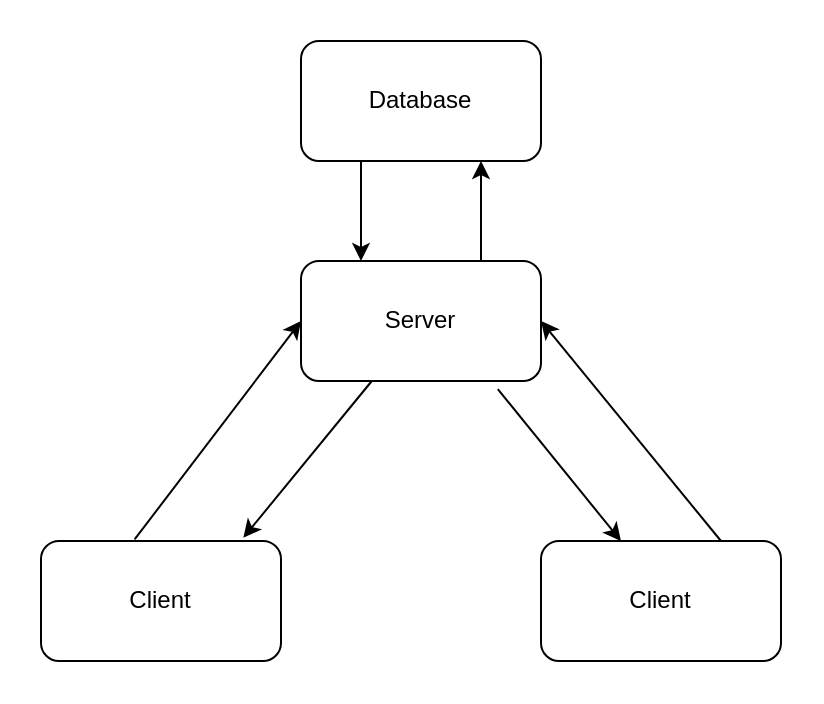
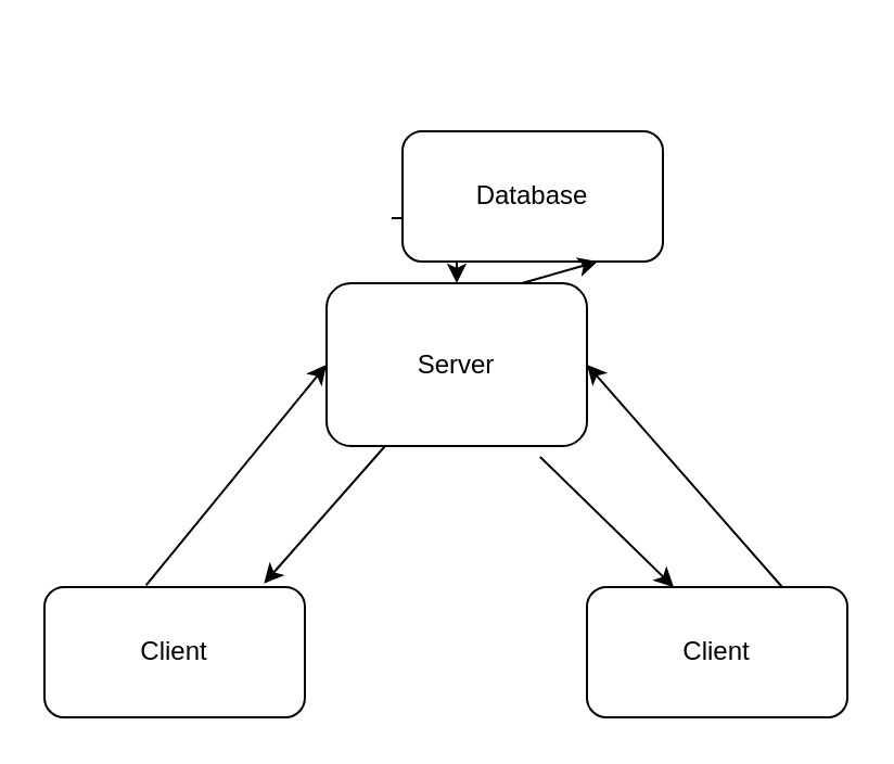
- <mxCell id="5" value="Database" style="rounded=1;whiteSpace=wrap;html=1;" vertex="1" parent="1"><mxGeometry x="150" y="20" width="120" height="60" as="geometry" /></mxCell>
+ <mxCell id="5" value="Database" style="rounded=1;whiteSpace=wrap;html=1;" vertex="1" parent="1"><mxGeometry x="185" y="60" width="120" height="60" as="geometry" /></mxCell>
- <mxCell id="2" value="Server" style="rounded=1;whiteSpace=wrap;html=1;" vertex="1" parent="1"><mxGeometry x="150" y="130" width="120" height="60" as="geometry" /></mxCell>
+ <mxCell id="2" value="Server" style="rounded=1;whiteSpace=wrap;html=1;" vertex="1" parent="1"><mxGeometry x="150" y="130" width="120" height="75" as="geometry" /></mxCell>
